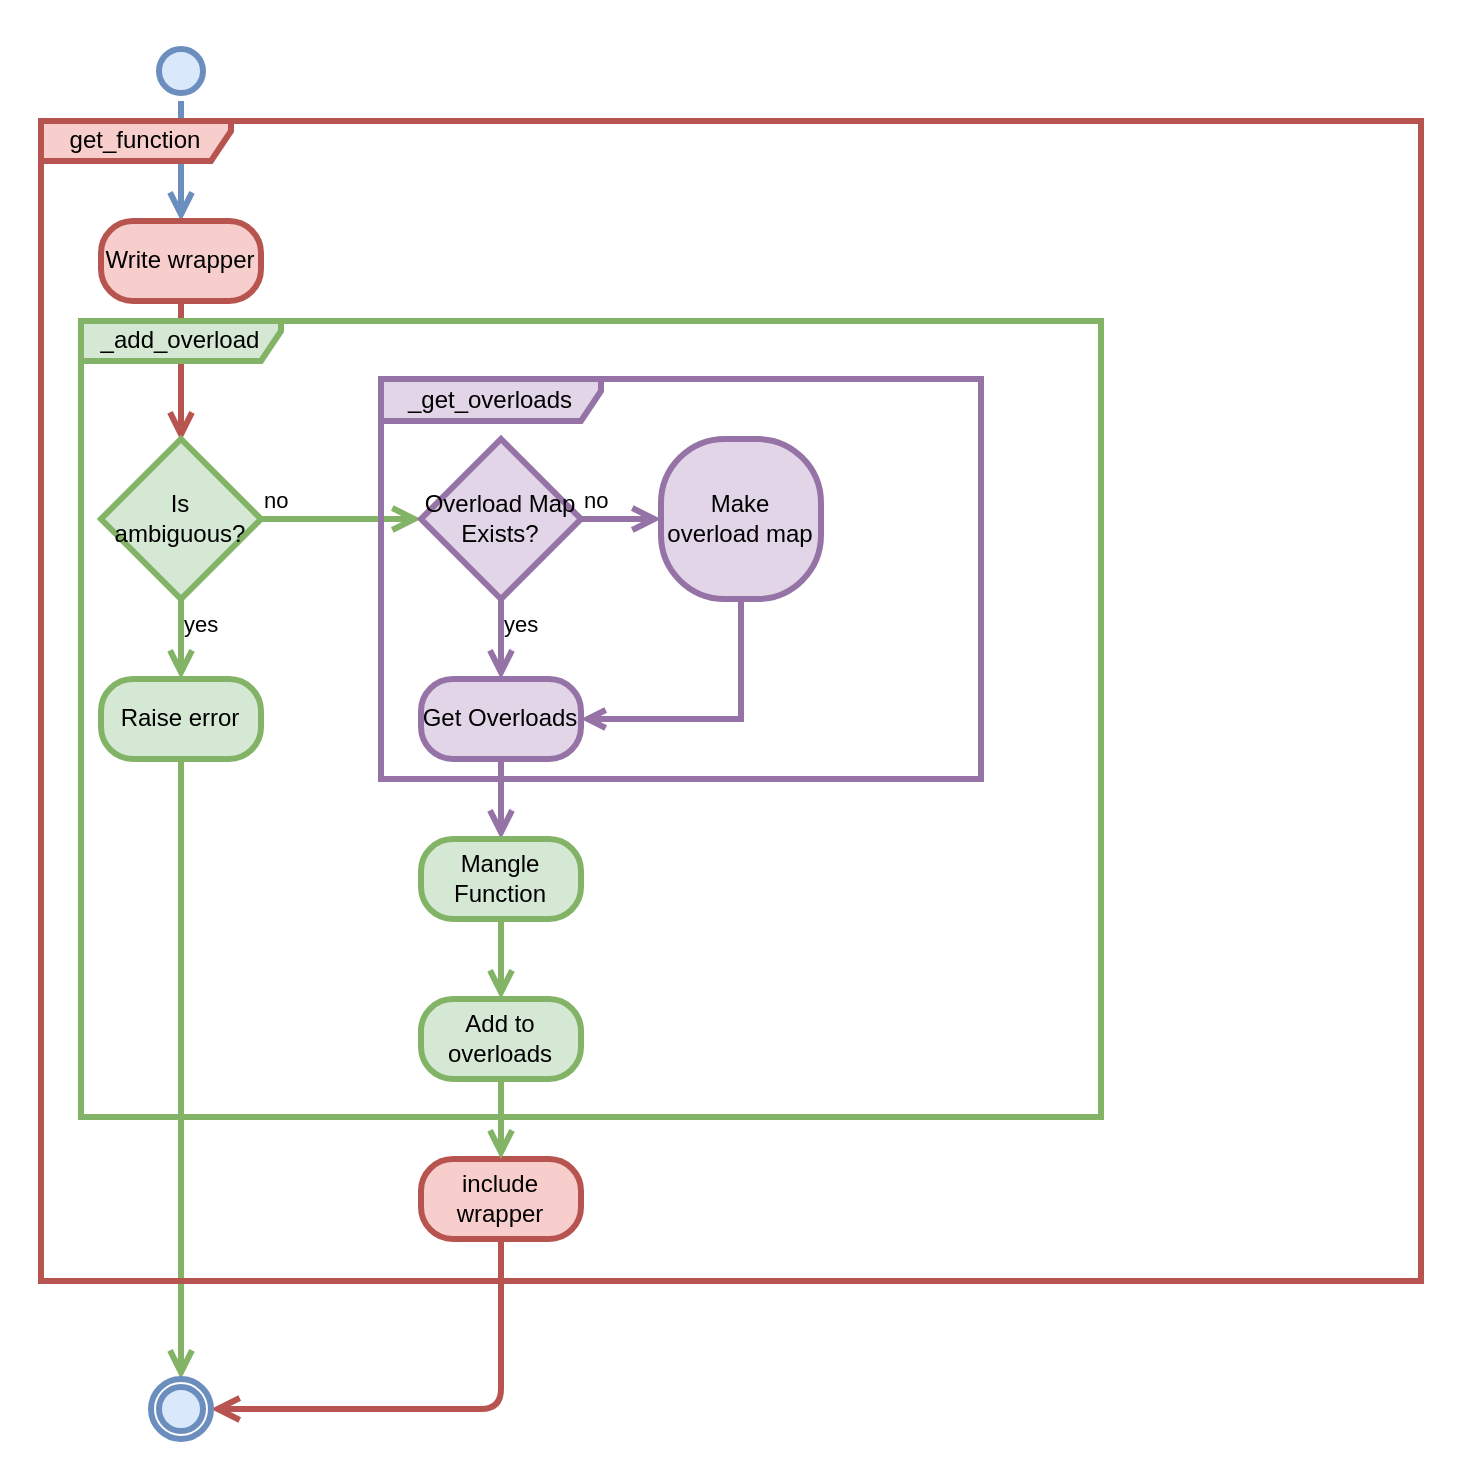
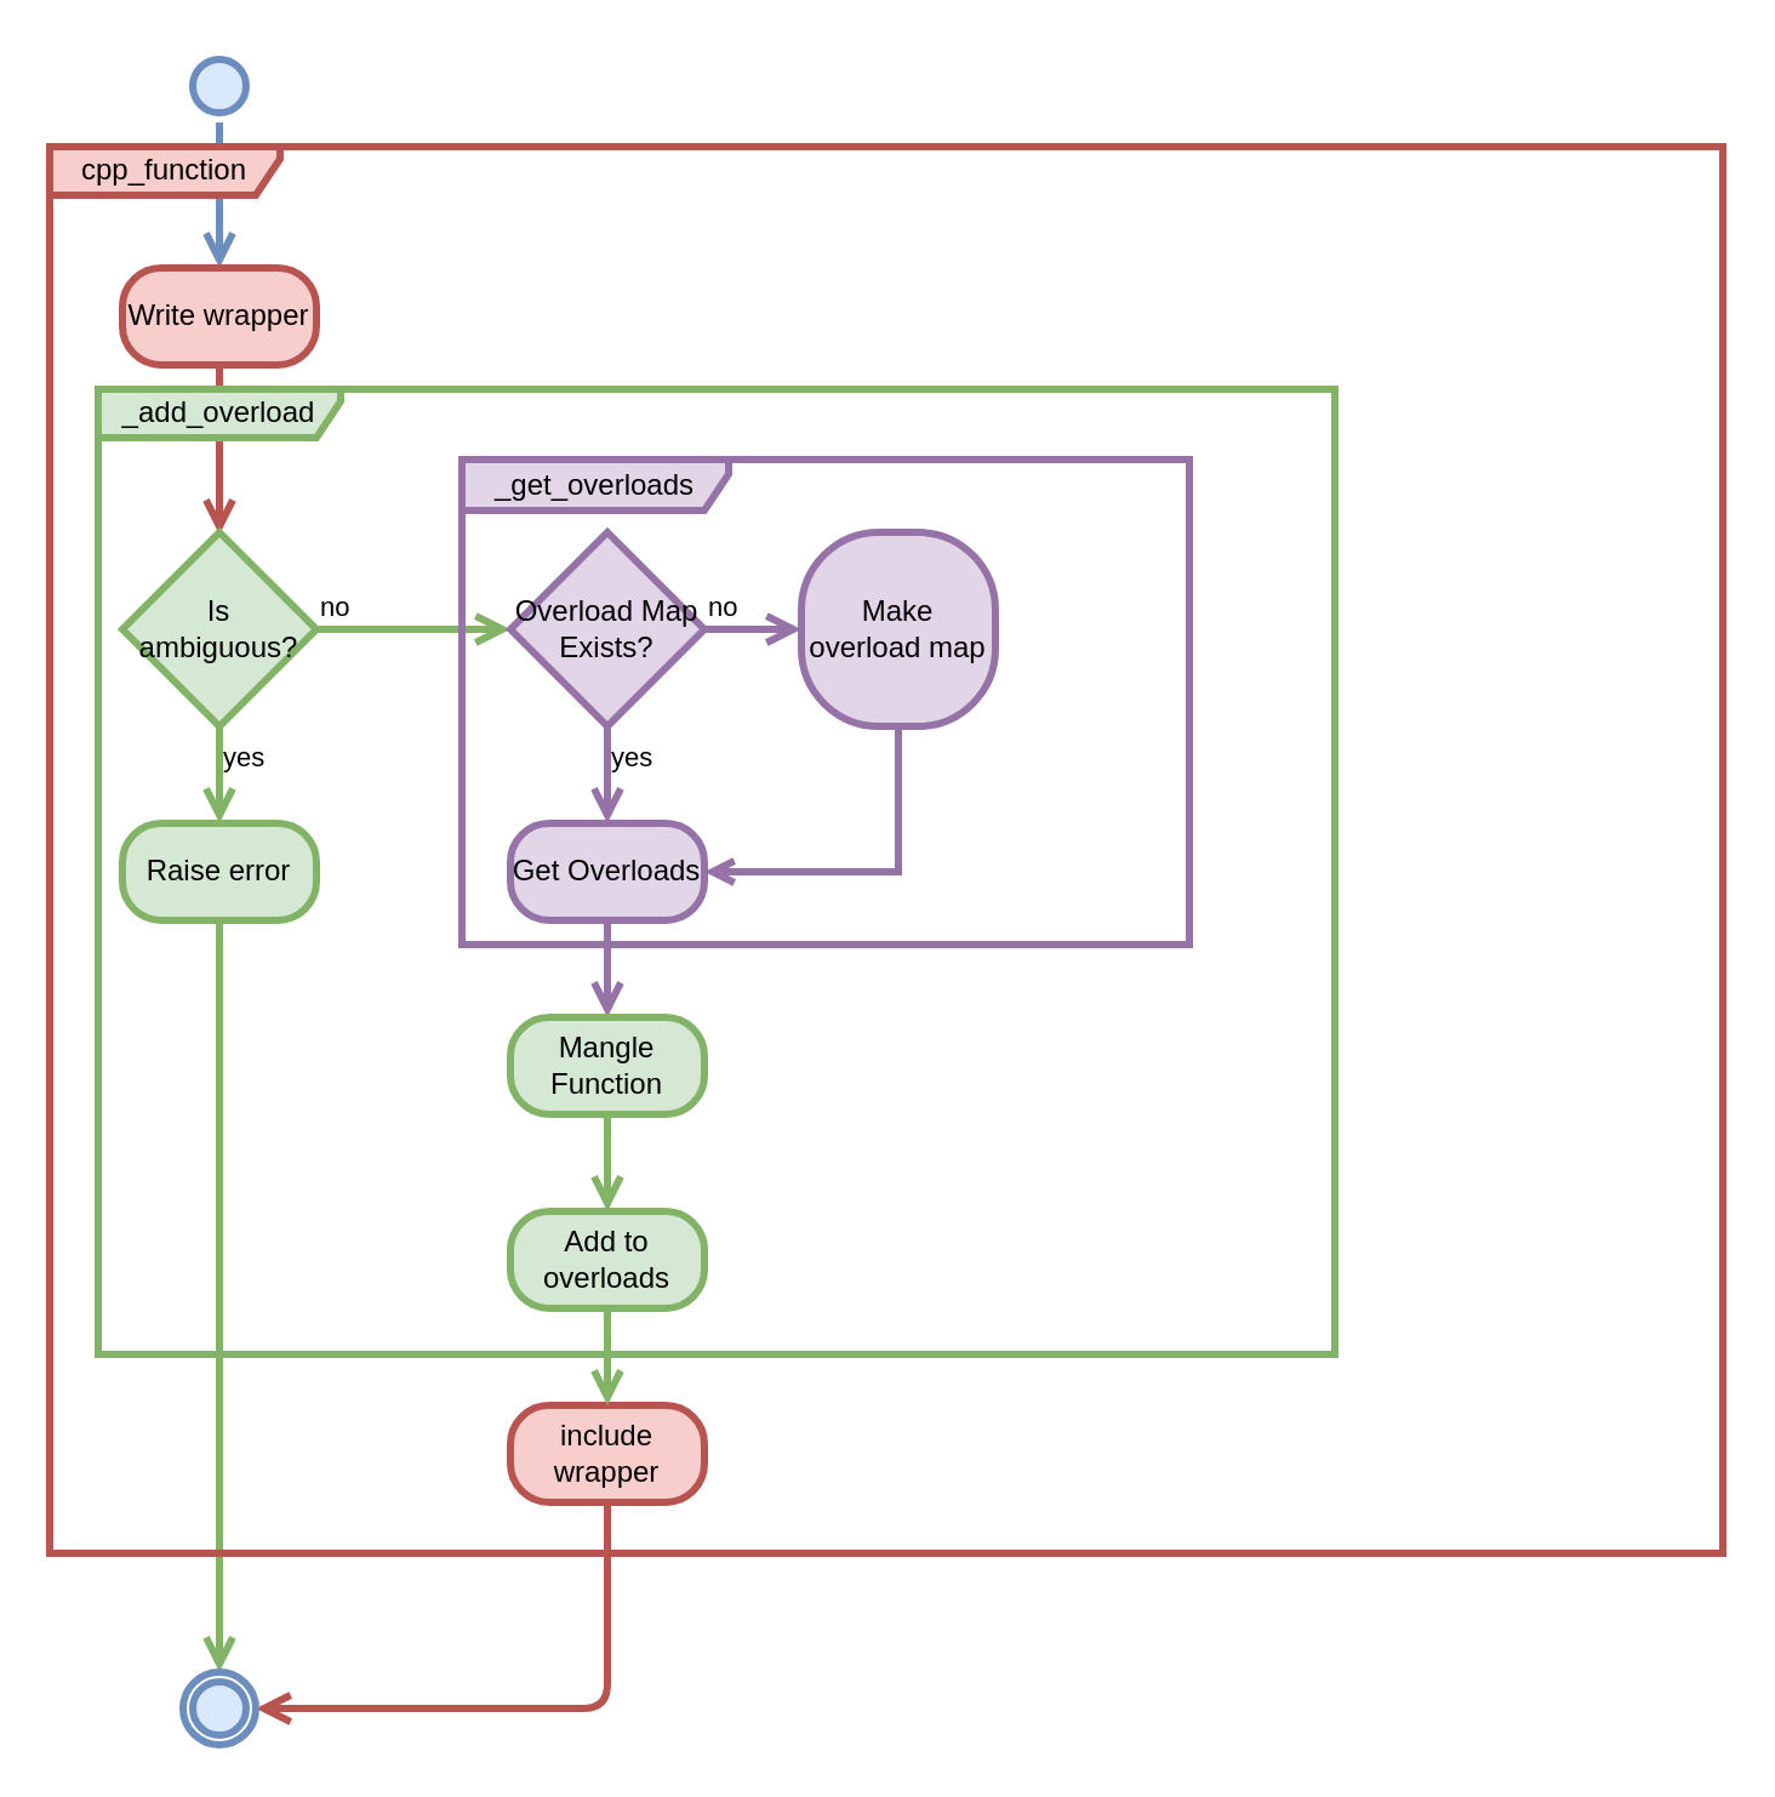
- <mxCell id="27" value="get_function" style="shape=umlFrame;whiteSpace=wrap;html=1;align=center;width=95;height=20;fillColor=#f8cecc;strokeColor=#b85450;strokeWidth=3;" vertex="1" parent="1"><mxGeometry x="20" y="60" width="690" height="580" as="geometry" /></mxCell>
+ <mxCell id="27" value="cpp_function" style="shape=umlFrame;whiteSpace=wrap;html=1;align=center;width=95;height=20;fillColor=#f8cecc;strokeColor=#b85450;strokeWidth=3;" vertex="1" parent="1"><mxGeometry x="20" y="60" width="690" height="580" as="geometry" /></mxCell>
